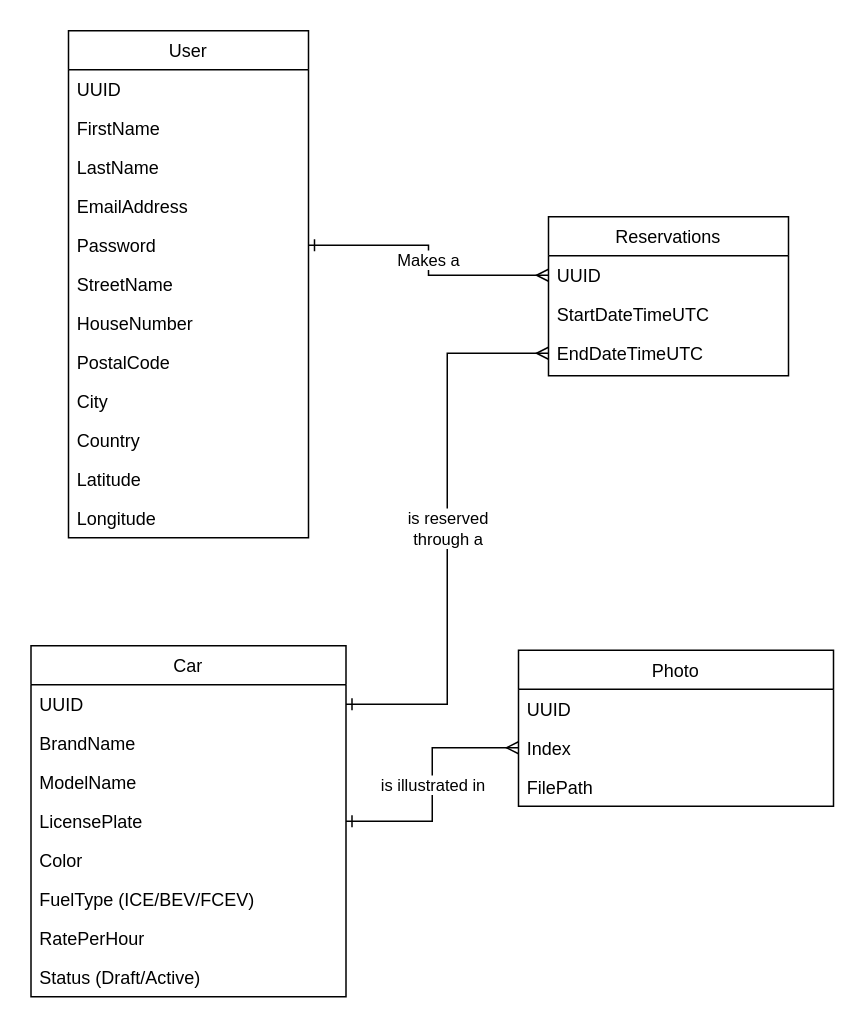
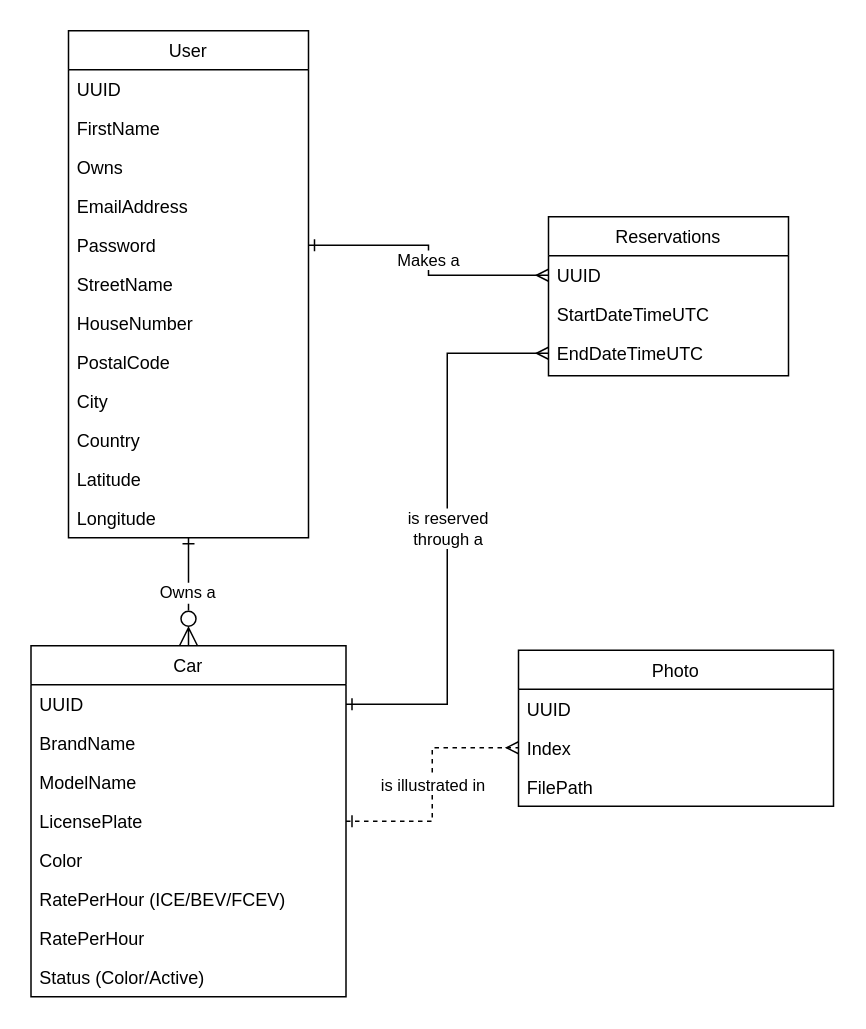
- <mxCell id="5" value="LastName" style="text;align=left;verticalAlign=top;spacingLeft=4;spacingRight=4;overflow=hidden;rotatable=0;points=[[0,0.5],[1,0.5]];portConstraint=eastwest;rounded=0;shadow=0;html=0;" parent="2" vertex="1"><mxGeometry y="78" width="160" height="26" as="geometry" /></mxCell>
+ <mxCell id="5" value="Owns" style="text;align=left;verticalAlign=top;spacingLeft=4;spacingRight=4;overflow=hidden;rotatable=0;points=[[0,0.5],[1,0.5]];portConstraint=eastwest;rounded=0;shadow=0;html=0;" parent="2" vertex="1"><mxGeometry y="78" width="160" height="26" as="geometry" /></mxCell>
+ <mxCell id="24" value="Owns a" style="endArrow=ERzeroToMany;endSize=10;endFill=0;shadow=0;strokeWidth=1;rounded=0;edgeStyle=elbowEdgeStyle;elbow=horizontal;startArrow=ERone;startFill=0;" parent="1" source="2" target="15" edge="1"><mxGeometry width="160" relative="1" as="geometry"><mxPoint x="25" y="103" as="sourcePoint" /><mxPoint x="25" y="103" as="targetPoint" /></mxGeometry></mxCell>
- <mxCell id="35" value="is illustrated in" style="edgeStyle=orthogonalEdgeStyle;rounded=0;orthogonalLoop=1;jettySize=auto;html=1;exitX=1;exitY=0.5;exitDx=0;exitDy=0;entryX=0;entryY=0.5;entryDx=0;entryDy=0;startArrow=ERone;startFill=0;endArrow=ERmany;endFill=0;" parent="1" source="19" target="33" edge="1"><mxGeometry relative="1" as="geometry" /></mxCell>
+ <mxCell id="35" value="is illustrated in" style="edgeStyle=orthogonalEdgeStyle;rounded=0;orthogonalLoop=1;jettySize=auto;html=1;exitX=1;exitY=0.5;exitDx=0;exitDy=0;entryX=0;entryY=0.5;entryDx=0;entryDy=0;startArrow=ERone;startFill=0;endArrow=ERmany;endFill=0;dashed=1;" parent="1" source="19" target="33" edge="1"><mxGeometry relative="1" as="geometry" /></mxCell>
- <mxCell id="21" value="FuelType (ICE/BEV/FCEV)" style="text;align=left;verticalAlign=top;spacingLeft=4;spacingRight=4;overflow=hidden;rotatable=0;points=[[0,0.5],[1,0.5]];portConstraint=eastwest;rounded=0;shadow=0;html=0;" parent="15" vertex="1"><mxGeometry y="156" width="210" height="26" as="geometry" /></mxCell>
+ <mxCell id="21" value="RatePerHour (ICE/BEV/FCEV)" style="text;align=left;verticalAlign=top;spacingLeft=4;spacingRight=4;overflow=hidden;rotatable=0;points=[[0,0.5],[1,0.5]];portConstraint=eastwest;rounded=0;shadow=0;html=0;" parent="15" vertex="1"><mxGeometry y="156" width="210" height="26" as="geometry" /></mxCell>
- <mxCell id="23" value="Status (Draft/Active)" style="text;align=left;verticalAlign=top;spacingLeft=4;spacingRight=4;overflow=hidden;rotatable=0;points=[[0,0.5],[1,0.5]];portConstraint=eastwest;rounded=0;shadow=0;html=0;" parent="15" vertex="1"><mxGeometry y="208" width="210" height="26" as="geometry" /></mxCell>
+ <mxCell id="23" value="Status (Color/Active)" style="text;align=left;verticalAlign=top;spacingLeft=4;spacingRight=4;overflow=hidden;rotatable=0;points=[[0,0.5],[1,0.5]];portConstraint=eastwest;rounded=0;shadow=0;html=0;" parent="15" vertex="1"><mxGeometry y="208" width="210" height="26" as="geometry" /></mxCell>
